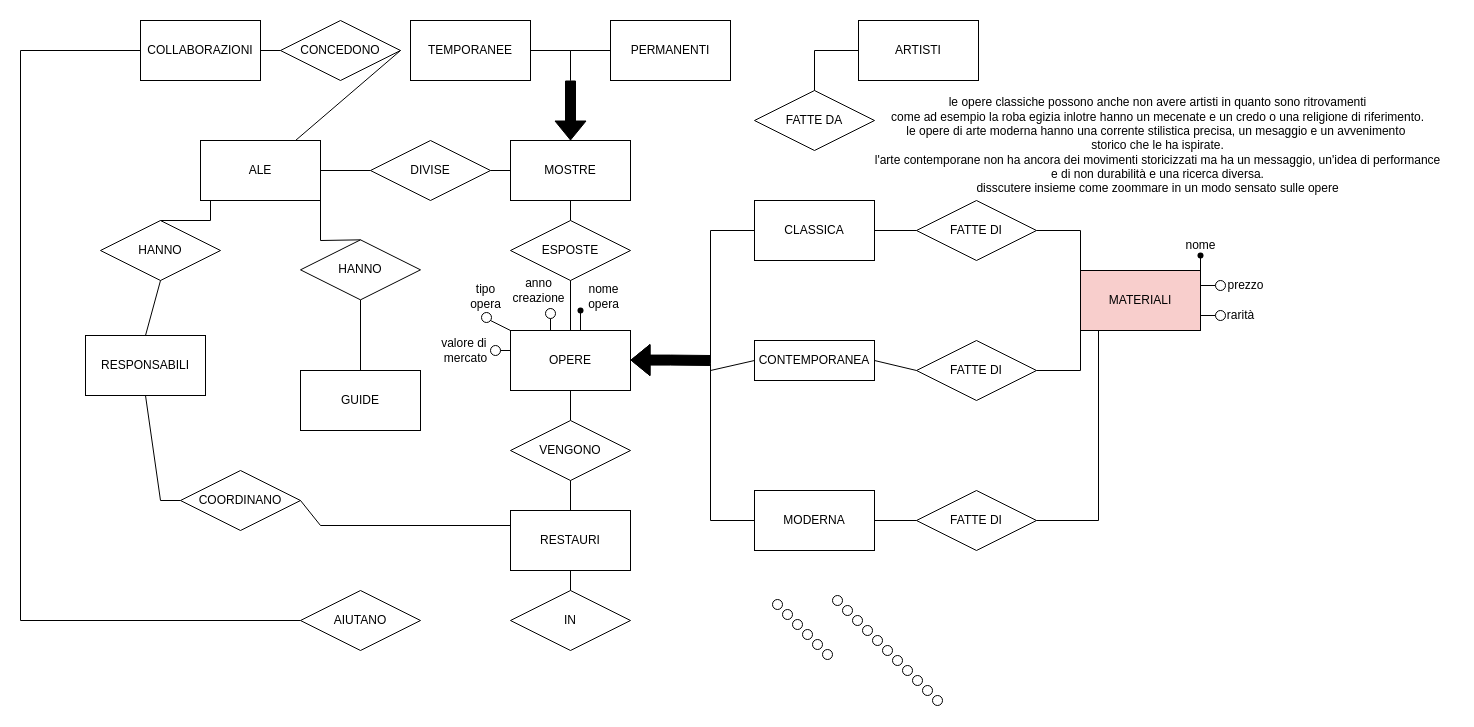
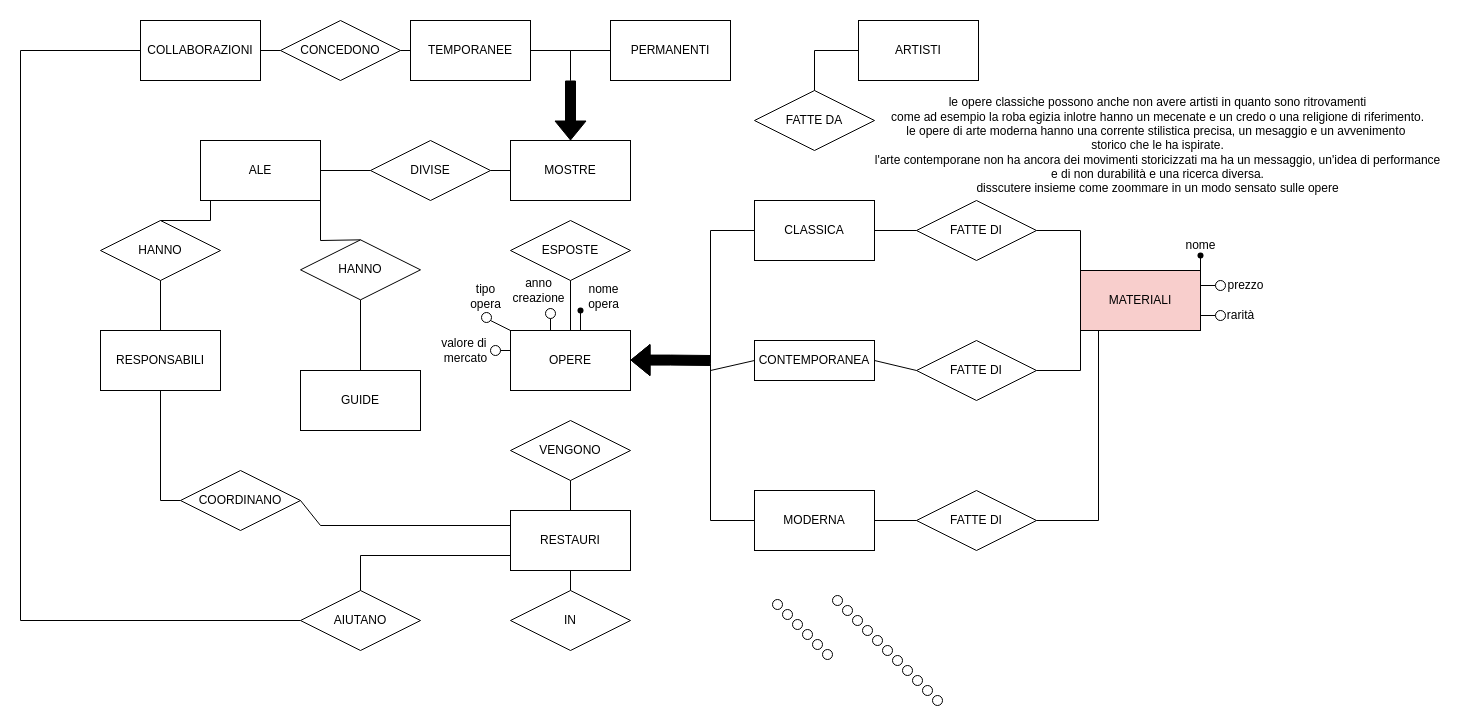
- <mxCell id="48" value="" style="endArrow=none;html=1;rounded=0;exitX=1;exitY=0.5;exitDx=0;exitDy=0;" parent="1" source="21" target="34" edge="1"><mxGeometry width="50" height="50" relative="1" as="geometry"><mxPoint x="350" y="120" as="sourcePoint" /><mxPoint x="400" y="70" as="targetPoint" /></mxGeometry></mxCell>
+ <mxCell id="48" value="" style="endArrow=none;html=1;rounded=0;entryX=0;entryY=0.5;entryDx=0;entryDy=0;exitX=1;exitY=0.5;exitDx=0;exitDy=0;" parent="1" source="21" target="32" edge="1"><mxGeometry width="50" height="50" relative="1" as="geometry"><mxPoint x="350" y="120" as="sourcePoint" /><mxPoint x="400" y="70" as="targetPoint" /></mxGeometry></mxCell>
- <mxCell id="28" value="" style="endArrow=none;html=1;rounded=0;entryX=0.5;entryY=1;entryDx=0;entryDy=0;exitX=0.5;exitY=0;exitDx=0;exitDy=0;" parent="1" source="17" target="8" edge="1"><mxGeometry width="50" height="50" relative="1" as="geometry"><mxPoint x="660" y="440" as="sourcePoint" /><mxPoint x="710" y="390" as="targetPoint" /></mxGeometry></mxCell>
- <mxCell id="36" value="RESPONSABILI" style="rounded=0;whiteSpace=wrap;html=1;" parent="1" vertex="1"><mxGeometry x="85" y="335" width="120" height="60" as="geometry" /></mxCell>
+ <mxCell id="36" value="RESPONSABILI" style="rounded=0;whiteSpace=wrap;html=1;" parent="1" vertex="1"><mxGeometry x="100" y="330" width="120" height="60" as="geometry" /></mxCell>
- <mxCell id="11" value="" style="endArrow=none;html=1;rounded=0;entryX=0.5;entryY=1;entryDx=0;entryDy=0;exitX=0.5;exitY=0;exitDx=0;exitDy=0;" parent="1" source="15" target="7" edge="1"><mxGeometry width="50" height="50" relative="1" as="geometry"><mxPoint x="670" y="620" as="sourcePoint" /><mxPoint x="720" y="570" as="targetPoint" /></mxGeometry></mxCell>
+ <mxCell id="46" value="" style="endArrow=none;html=1;rounded=0;entryX=0;entryY=0.75;entryDx=0;entryDy=0;exitX=0.5;exitY=0;exitDx=0;exitDy=0;" parent="1" source="45" target="2" edge="1"><mxGeometry width="50" height="50" relative="1" as="geometry"><mxPoint x="370" y="590" as="sourcePoint" /><mxPoint x="420" y="540" as="targetPoint" /><Array as="points"><mxPoint x="360" y="555" /></Array></mxGeometry></mxCell>
